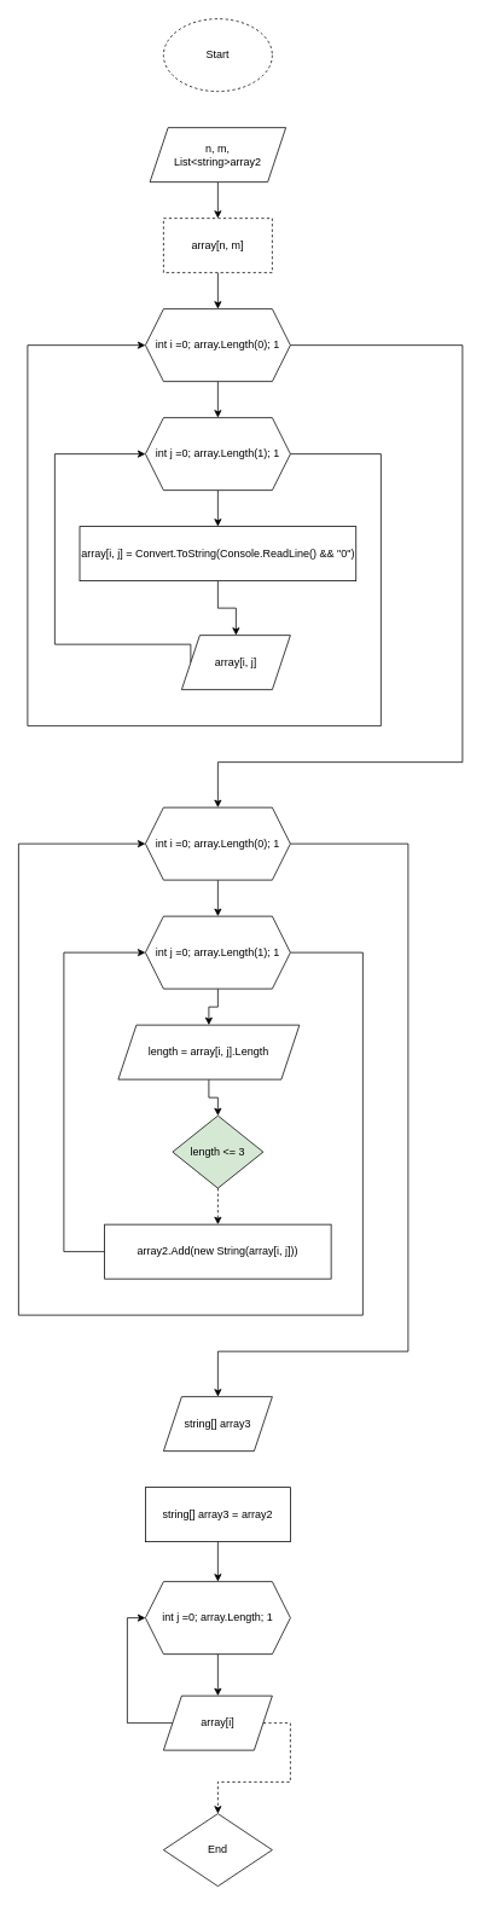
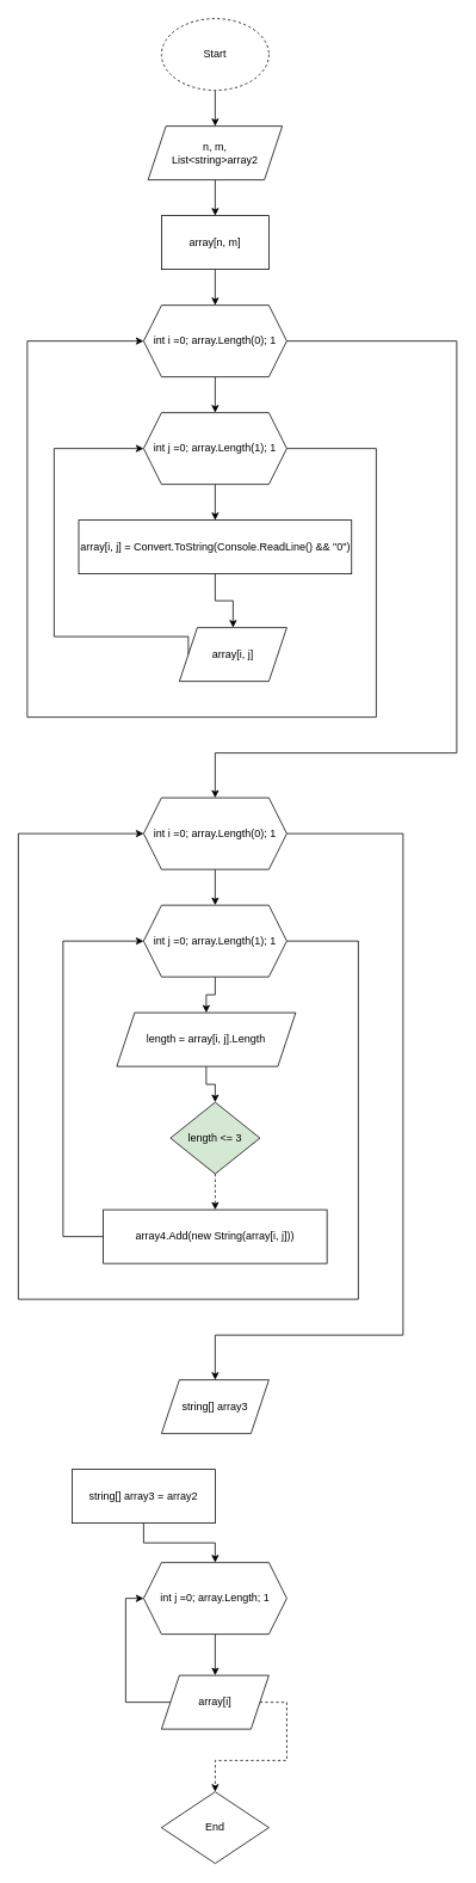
+ <mxCell id="2" style="edgeStyle=orthogonalEdgeStyle;rounded=0;orthogonalLoop=1;jettySize=auto;html=1;exitX=0.5;exitY=1;exitDx=0;exitDy=0;entryX=0.5;entryY=0;entryDx=0;entryDy=0;" edge="1" parent="1" source="3" target="5"><mxGeometry relative="1" as="geometry" /></mxCell>
- <mxCell id="7" value="array[n, m]" style="rounded=0;whiteSpace=wrap;html=1;dashed=1;" vertex="1" parent="1"><mxGeometry x="180" y="240" width="120" height="60" as="geometry" /></mxCell>
+ <mxCell id="7" value="array[n, m]" style="rounded=0;whiteSpace=wrap;html=1;" vertex="1" parent="1"><mxGeometry x="180" y="240" width="120" height="60" as="geometry" /></mxCell>
- <mxCell id="23" value="array2.Add(new String(array[i, j]))" style="rounded=0;whiteSpace=wrap;html=1;fontFamily=Helvetica;fontSize=12;" vertex="1" parent="1"><mxGeometry x="115" y="1350" width="250" height="60" as="geometry" /></mxCell>
+ <mxCell id="23" value="array4.Add(new String(array[i, j]))" style="rounded=0;whiteSpace=wrap;html=1;fontFamily=Helvetica;fontSize=12;" vertex="1" parent="1"><mxGeometry x="115" y="1350" width="250" height="60" as="geometry" /></mxCell>
- <mxCell id="32" value="string[] array3 = array2" style="rounded=0;whiteSpace=wrap;html=1;fontFamily=Helvetica;fontSize=12;" vertex="1" parent="1"><mxGeometry x="160" y="1640" width="160" height="60" as="geometry" /></mxCell>
+ <mxCell id="32" value="string[] array3 = array2" style="rounded=0;whiteSpace=wrap;html=1;fontFamily=Helvetica;fontSize=12;" vertex="1" parent="1"><mxGeometry x="80" y="1640" width="160" height="60" as="geometry" /></mxCell>
